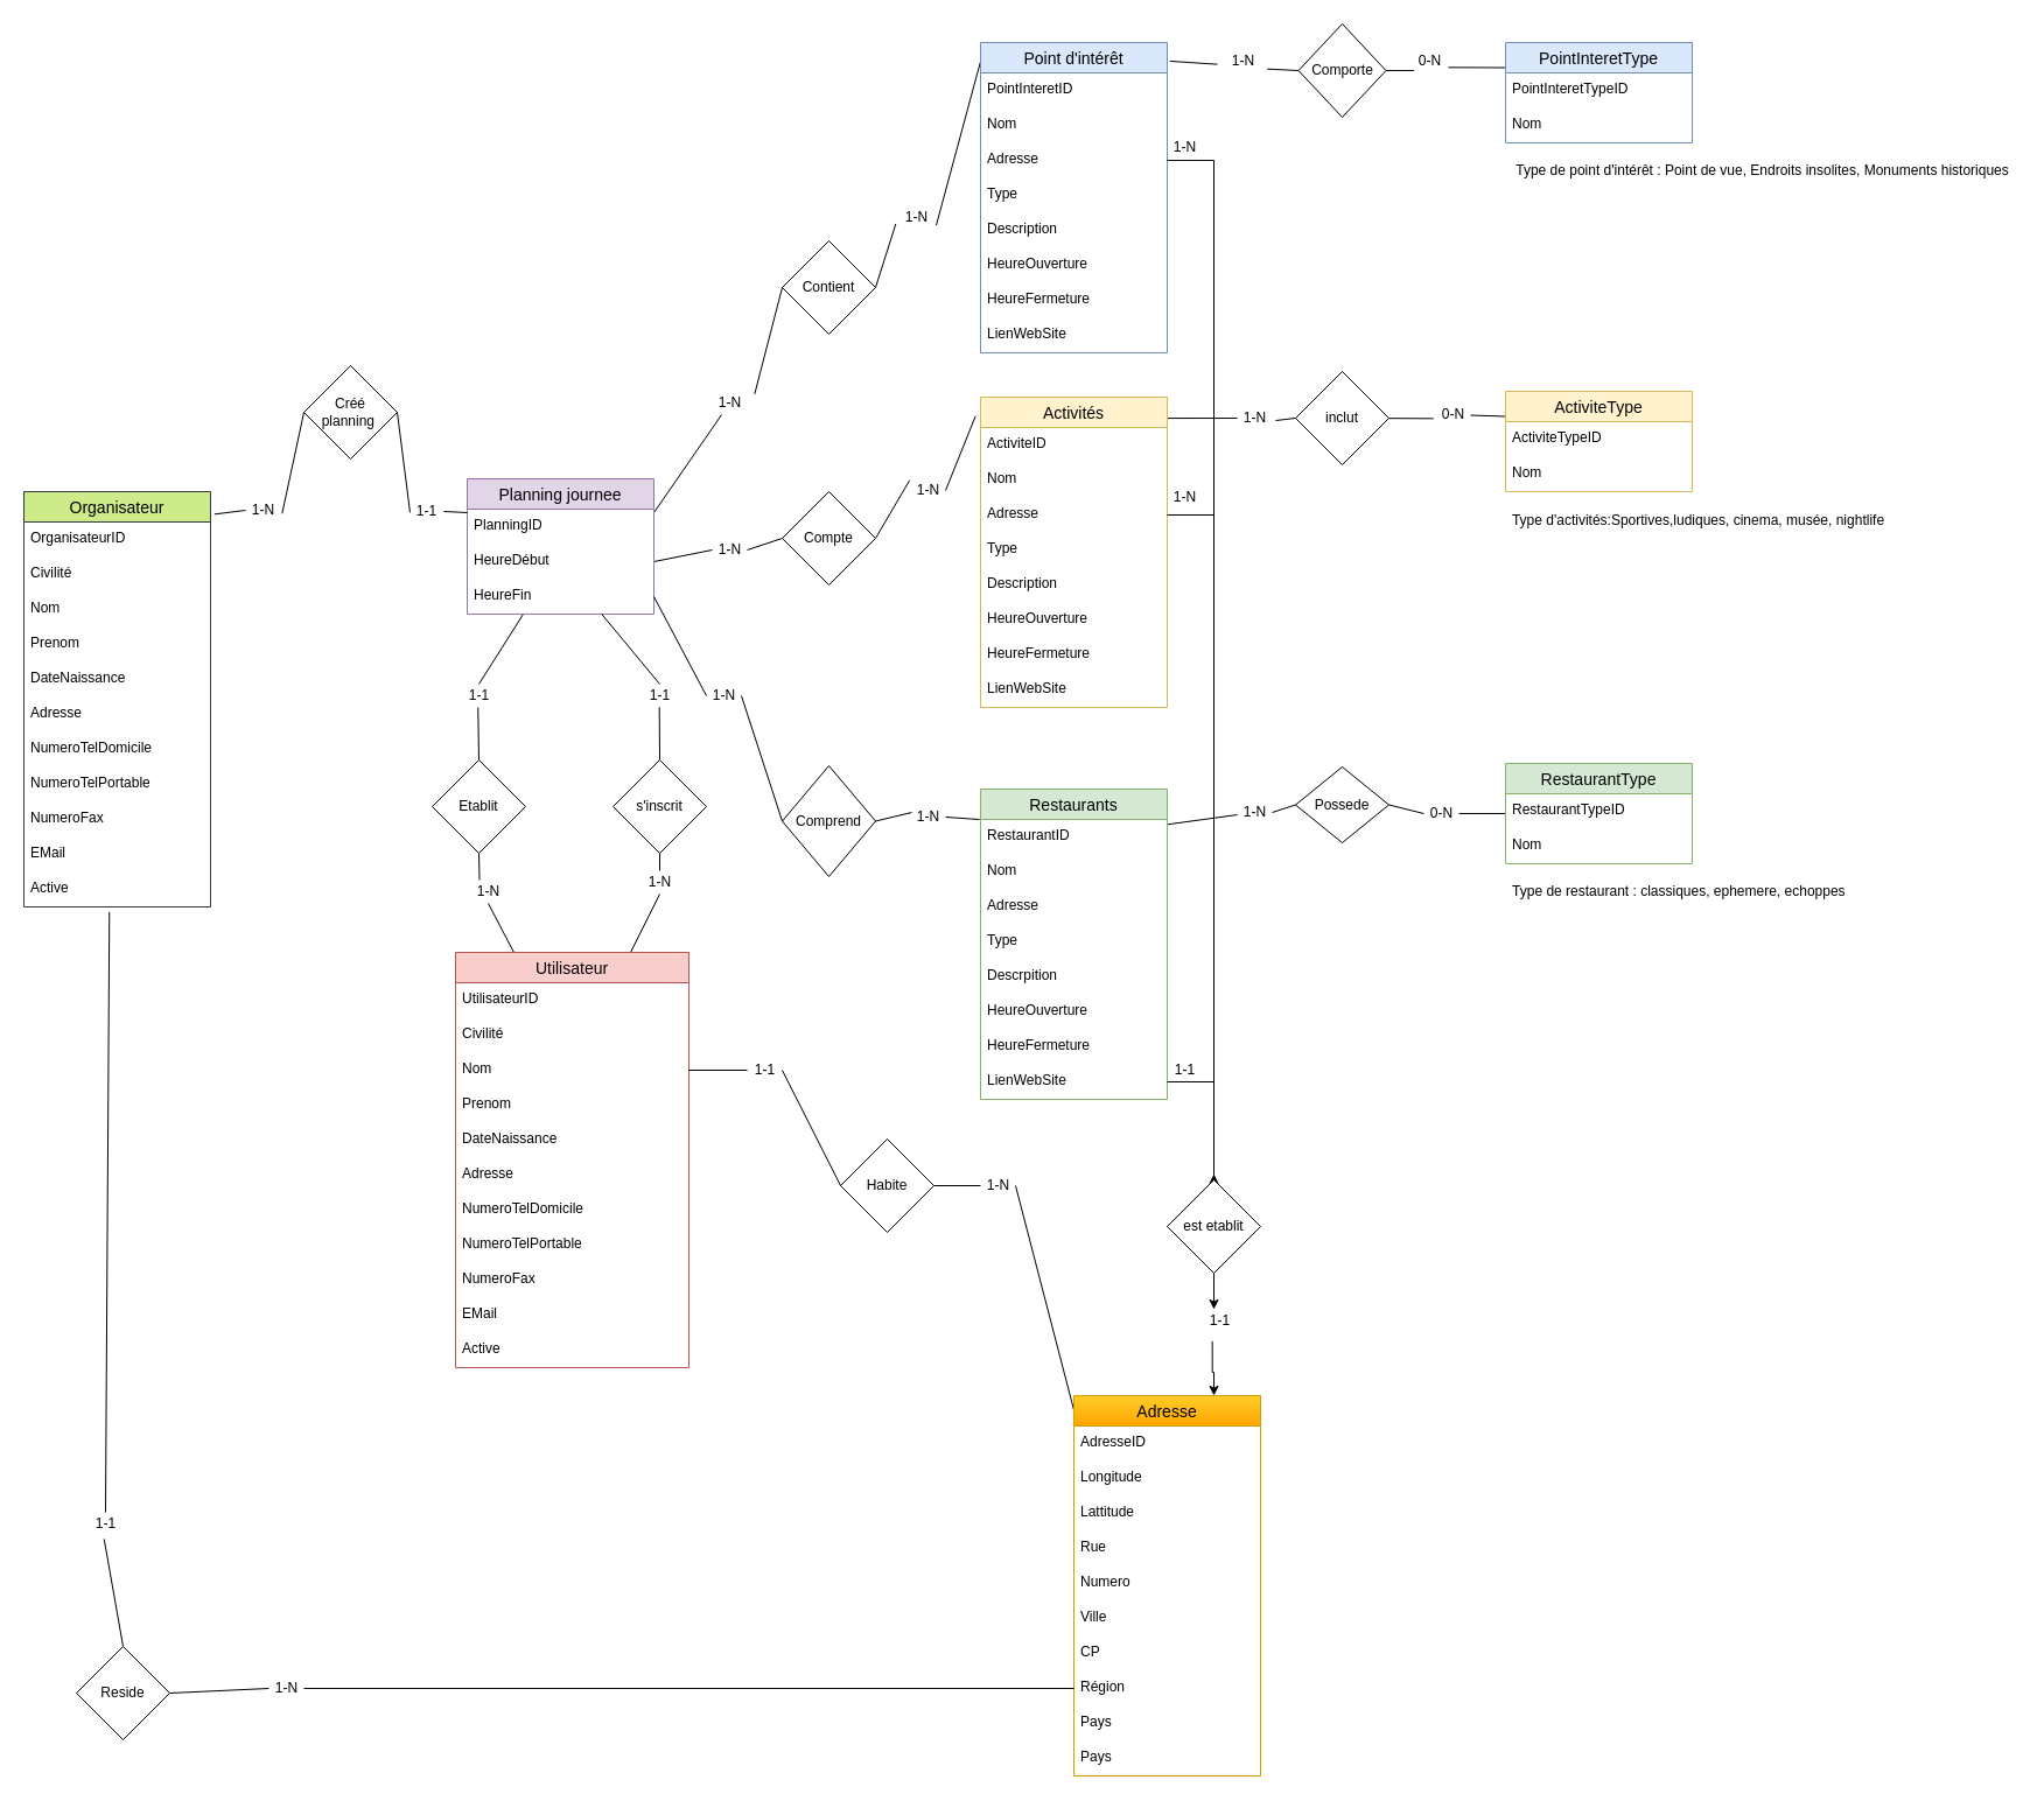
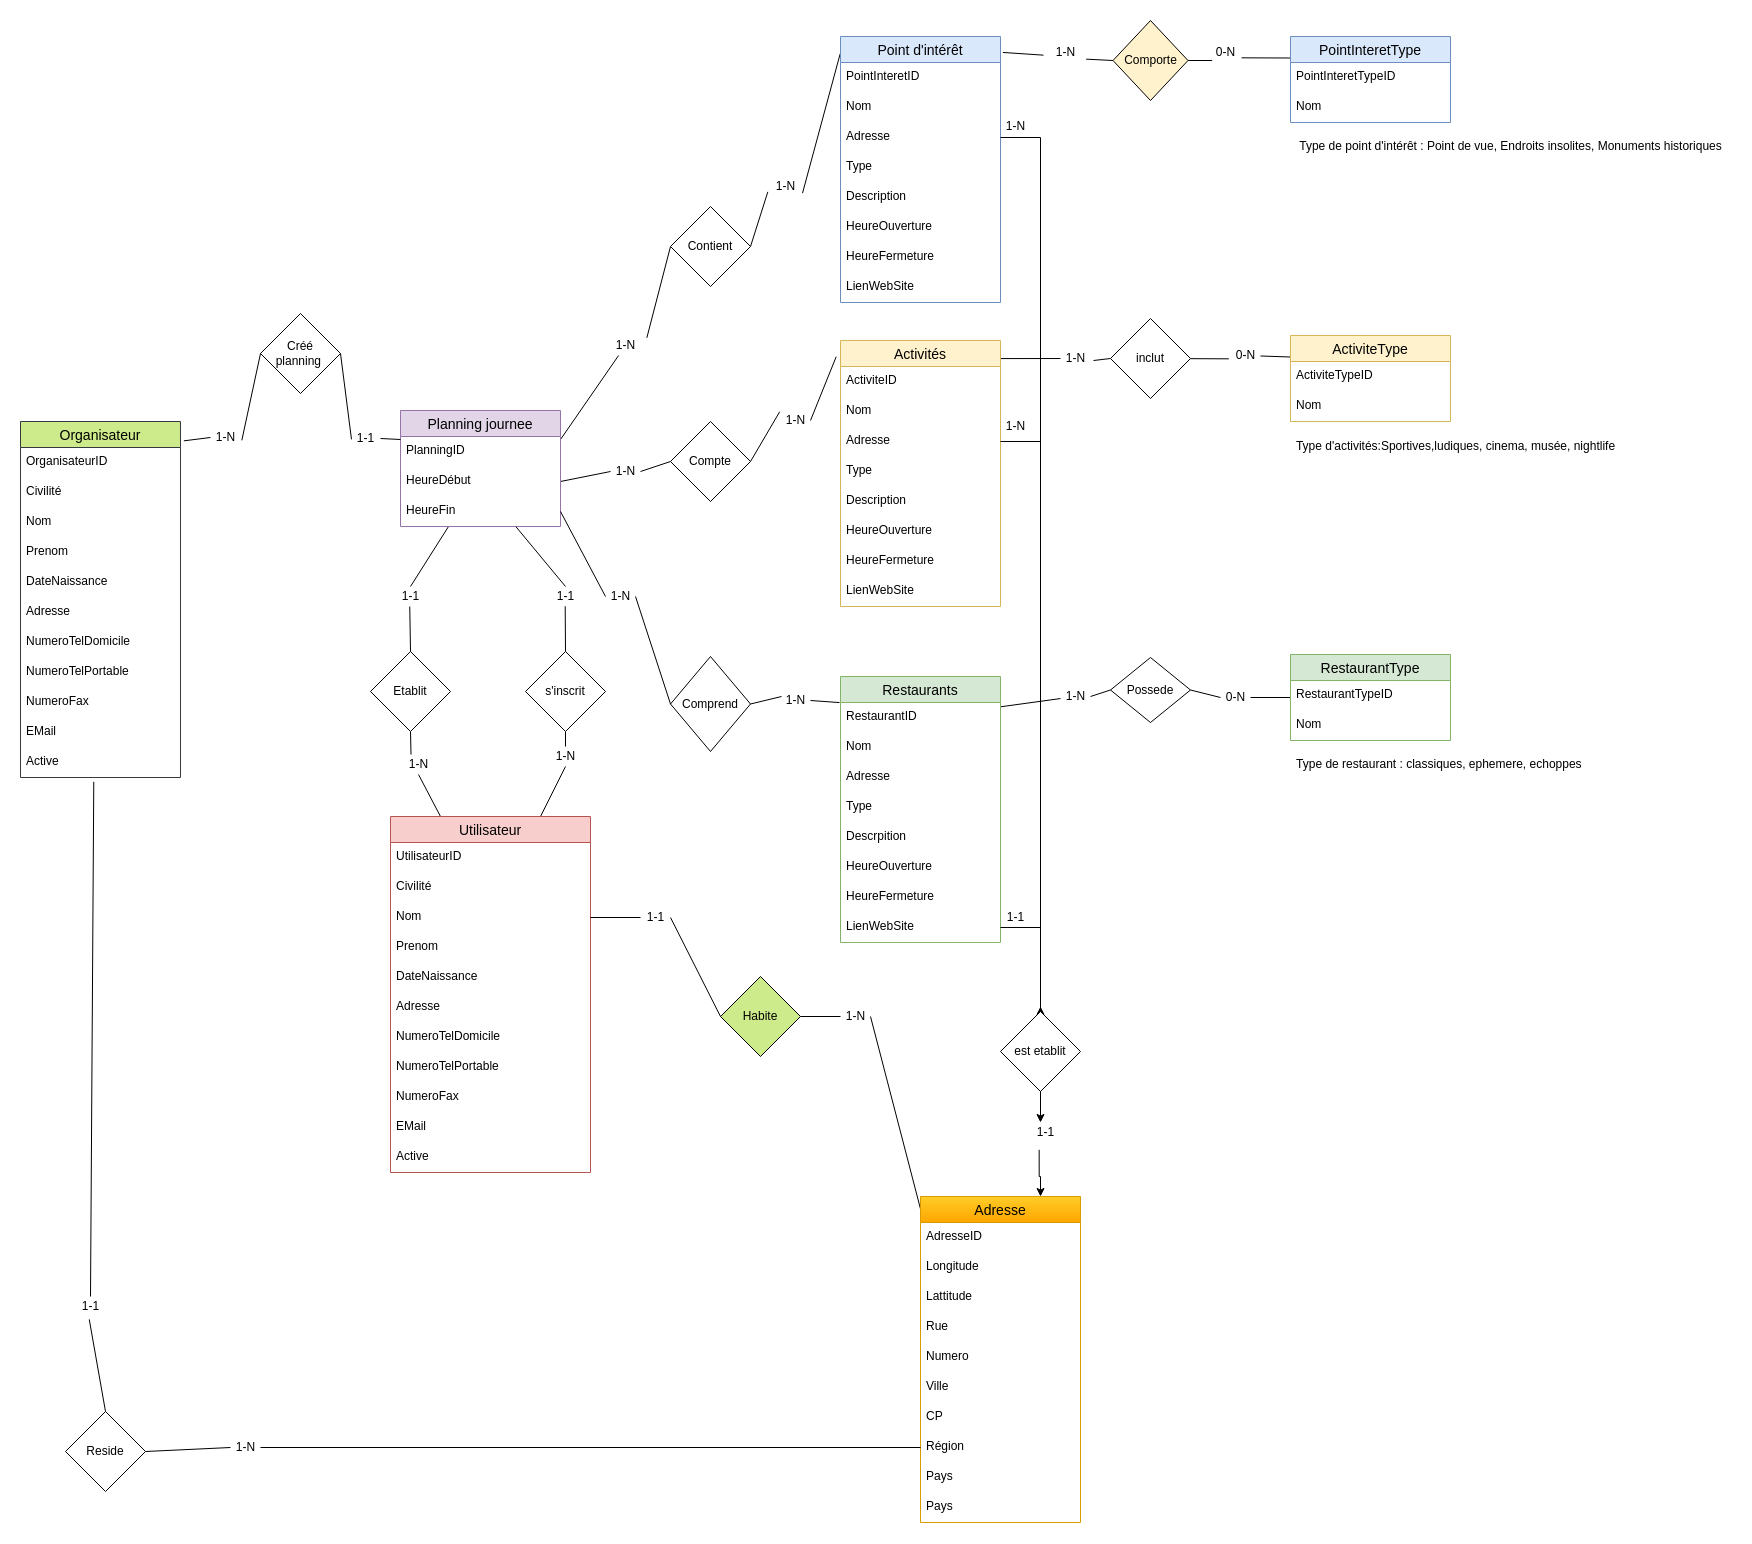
- <mxCell id="39" value="Comporte" style="rhombus;whiteSpace=wrap;html=1;" vertex="1" parent="1"><mxGeometry x="1112.5" y="20" width="75" height="80" as="geometry" /></mxCell>
+ <mxCell id="39" value="Comporte" style="rhombus;whiteSpace=wrap;html=1;fillColor=#fff2cc;" vertex="1" parent="1"><mxGeometry x="1112.5" y="20" width="75" height="80" as="geometry" /></mxCell>
- <mxCell id="130" value="Habite" style="rhombus;whiteSpace=wrap;html=1;" vertex="1" parent="1"><mxGeometry x="720" y="976" width="80" height="80" as="geometry" /></mxCell>
+ <mxCell id="130" value="Habite" style="rhombus;whiteSpace=wrap;html=1;fillColor=#cdeb8b;" vertex="1" parent="1"><mxGeometry x="720" y="976" width="80" height="80" as="geometry" /></mxCell>
